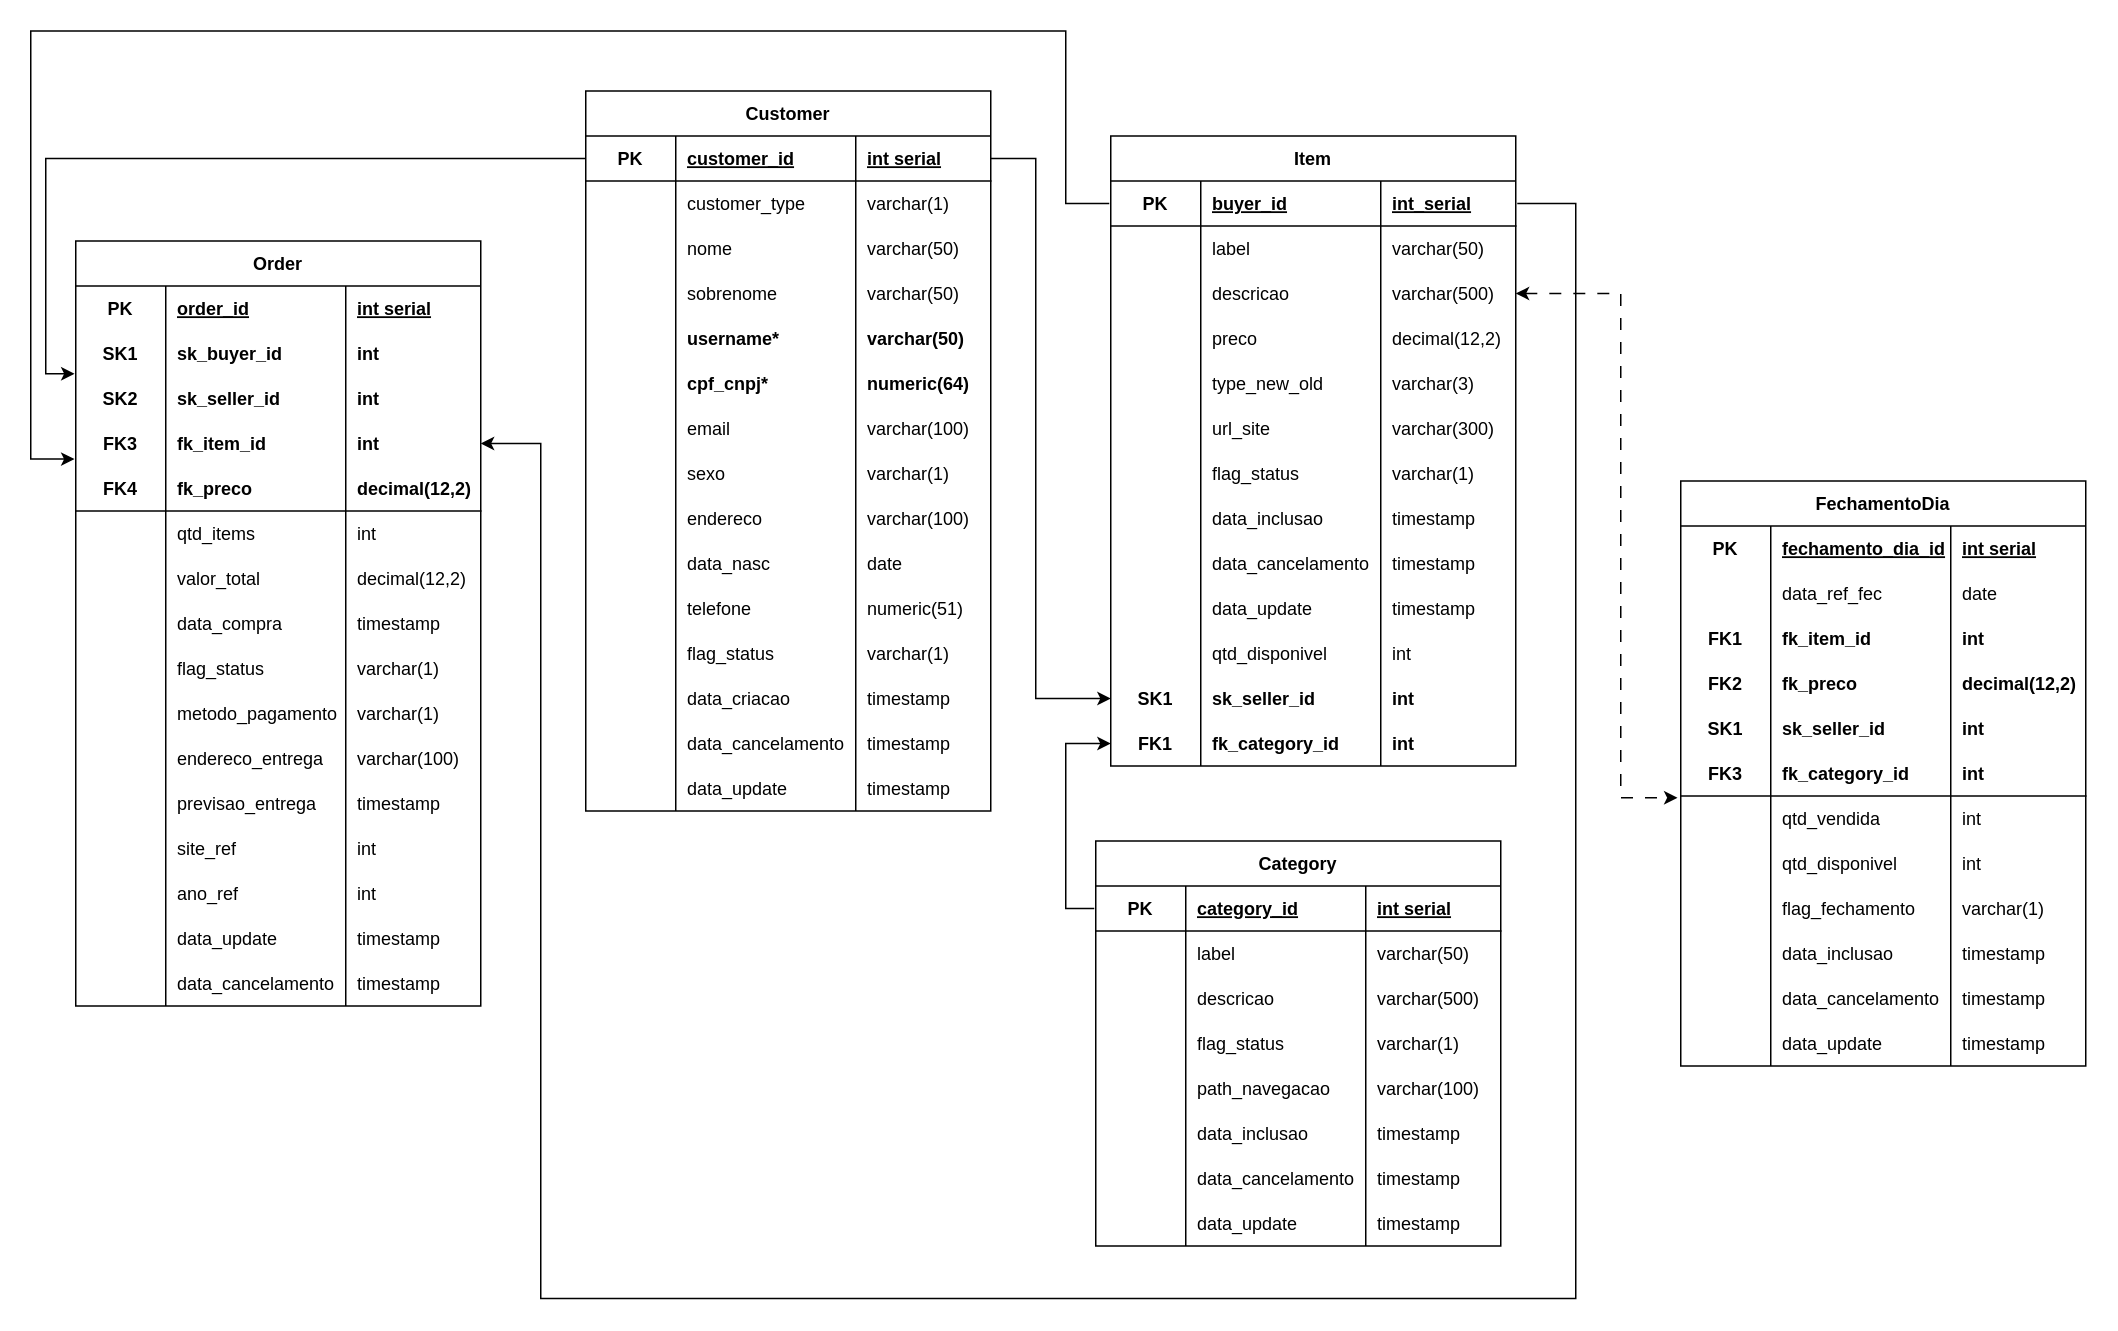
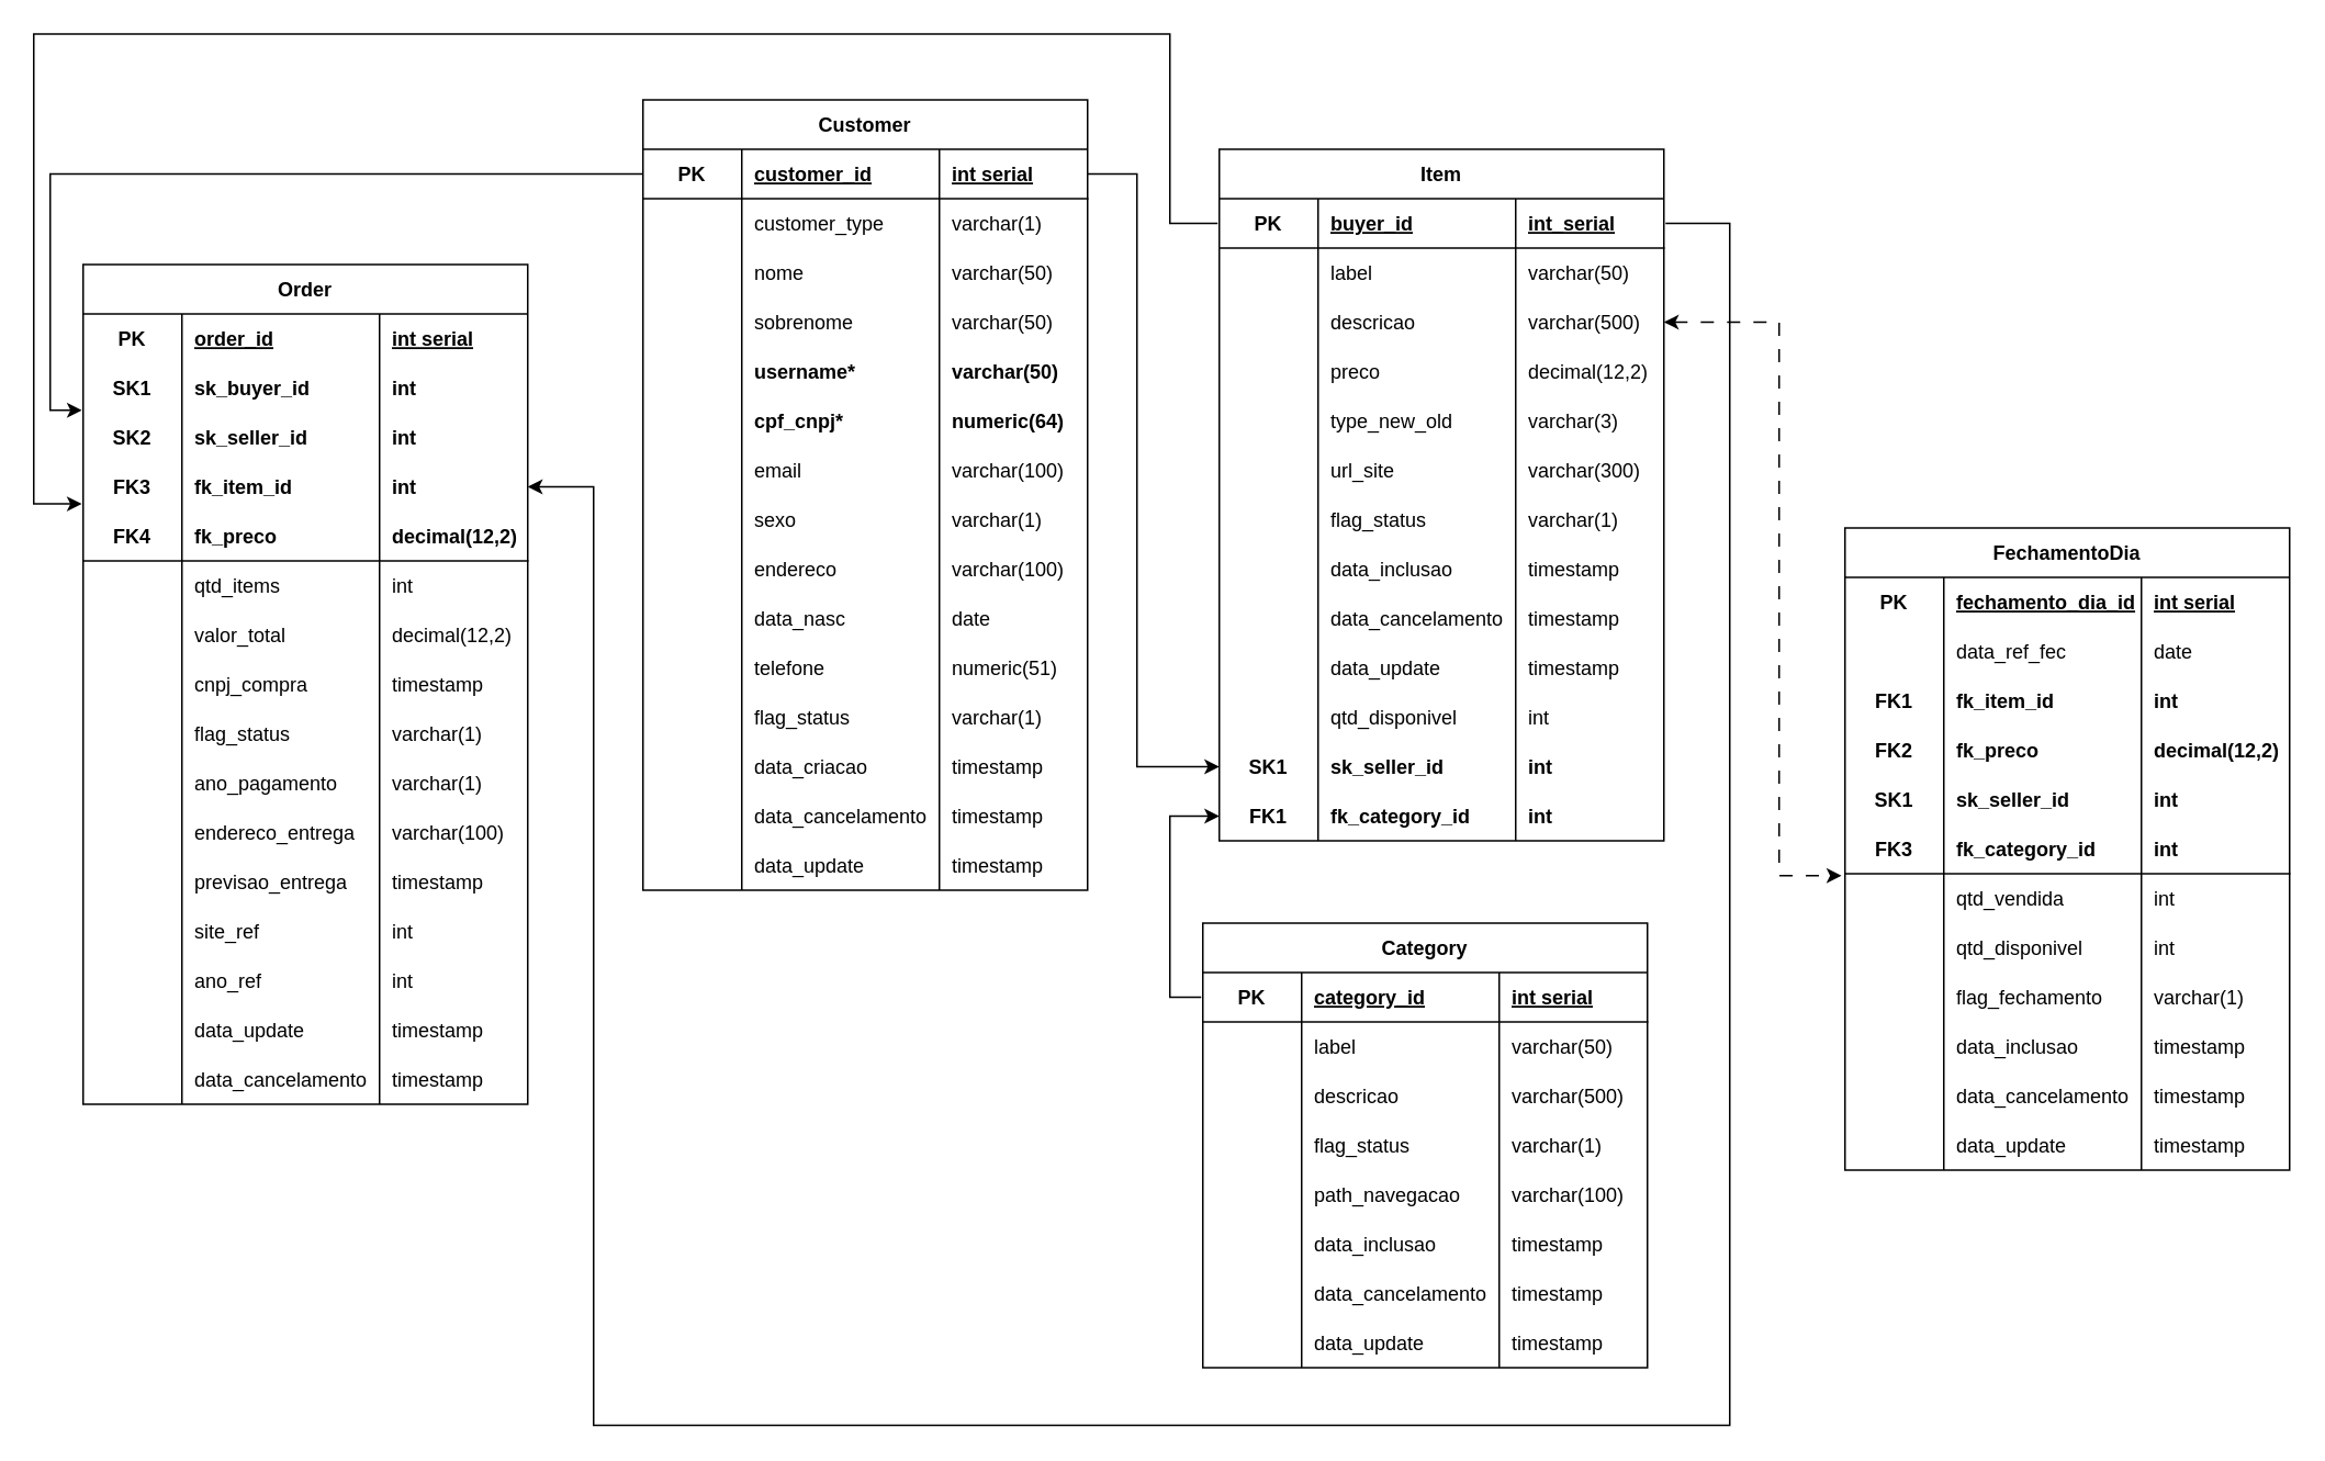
- <mxCell id="180" value="data_compra" style="shape=partialRectangle;connectable=0;fillColor=none;top=0;left=0;bottom=0;right=0;align=left;spacingLeft=6;overflow=hidden;" parent="178" vertex="1"><mxGeometry x="60" width="120" height="30" as="geometry"><mxRectangle width="120" height="30" as="alternateBounds" /></mxGeometry></mxCell>
+ <mxCell id="180" value="cnpj_compra" style="shape=partialRectangle;connectable=0;fillColor=none;top=0;left=0;bottom=0;right=0;align=left;spacingLeft=6;overflow=hidden;" parent="178" vertex="1"><mxGeometry x="60" width="120" height="30" as="geometry"><mxRectangle width="120" height="30" as="alternateBounds" /></mxGeometry></mxCell>
- <mxCell id="188" value="metodo_pagamento" style="shape=partialRectangle;connectable=0;fillColor=none;top=0;left=0;bottom=0;right=0;align=left;spacingLeft=6;overflow=hidden;" parent="186" vertex="1"><mxGeometry x="60" width="120" height="30" as="geometry"><mxRectangle width="120" height="30" as="alternateBounds" /></mxGeometry></mxCell>
+ <mxCell id="188" value="ano_pagamento" style="shape=partialRectangle;connectable=0;fillColor=none;top=0;left=0;bottom=0;right=0;align=left;spacingLeft=6;overflow=hidden;" parent="186" vertex="1"><mxGeometry x="60" width="120" height="30" as="geometry"><mxRectangle width="120" height="30" as="alternateBounds" /></mxGeometry></mxCell>
